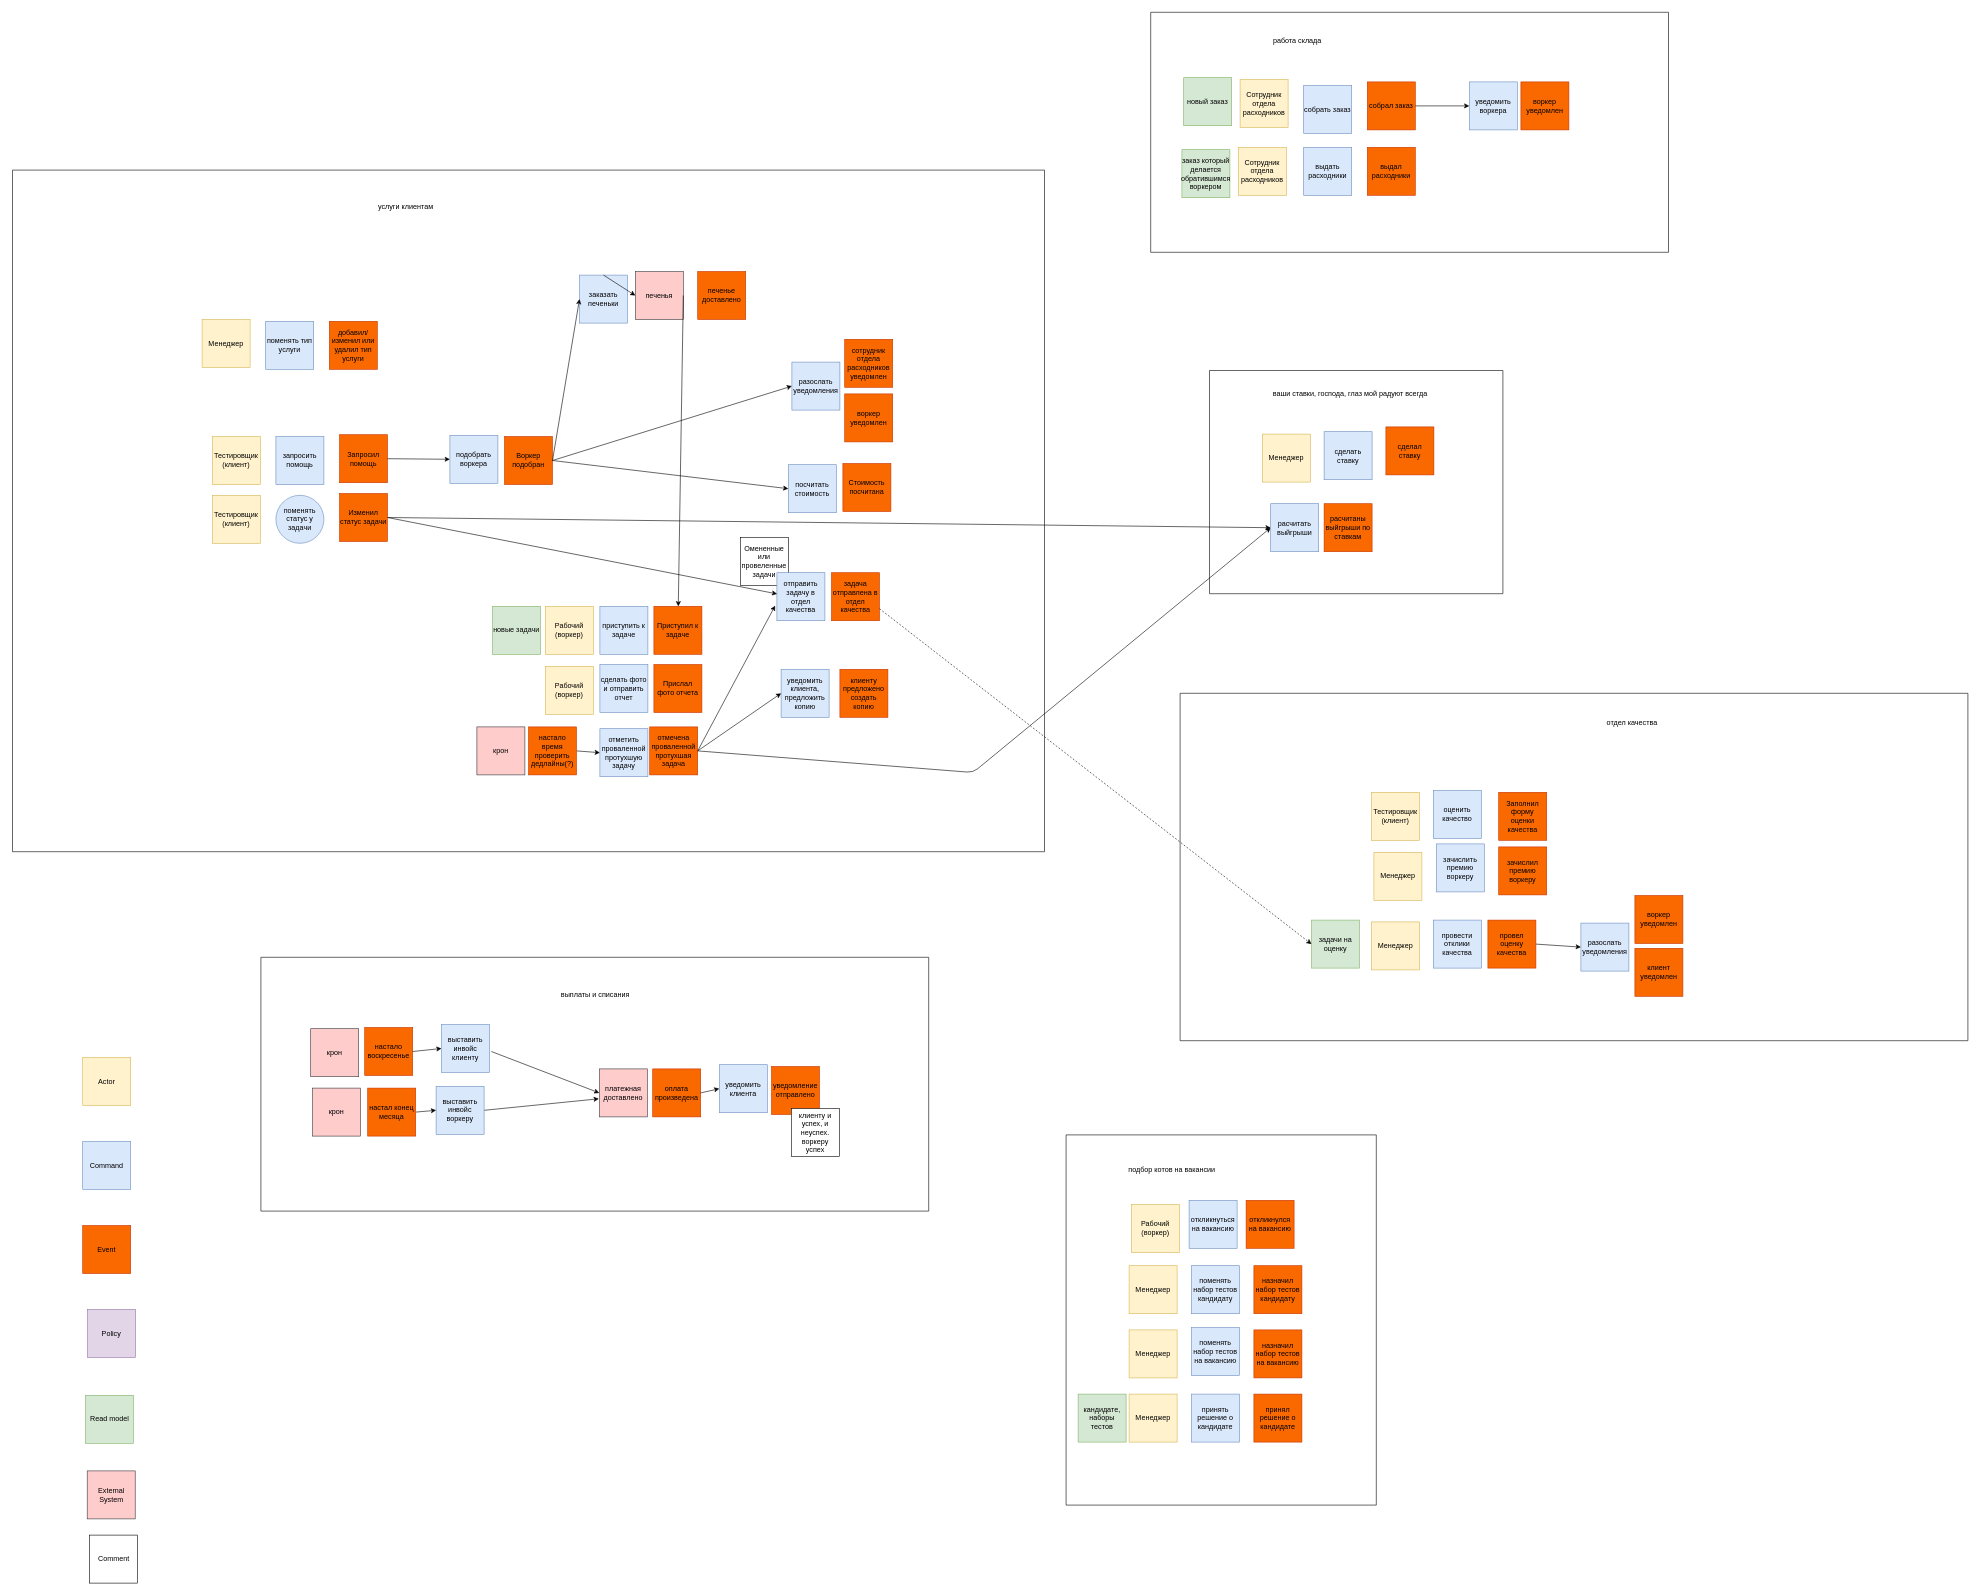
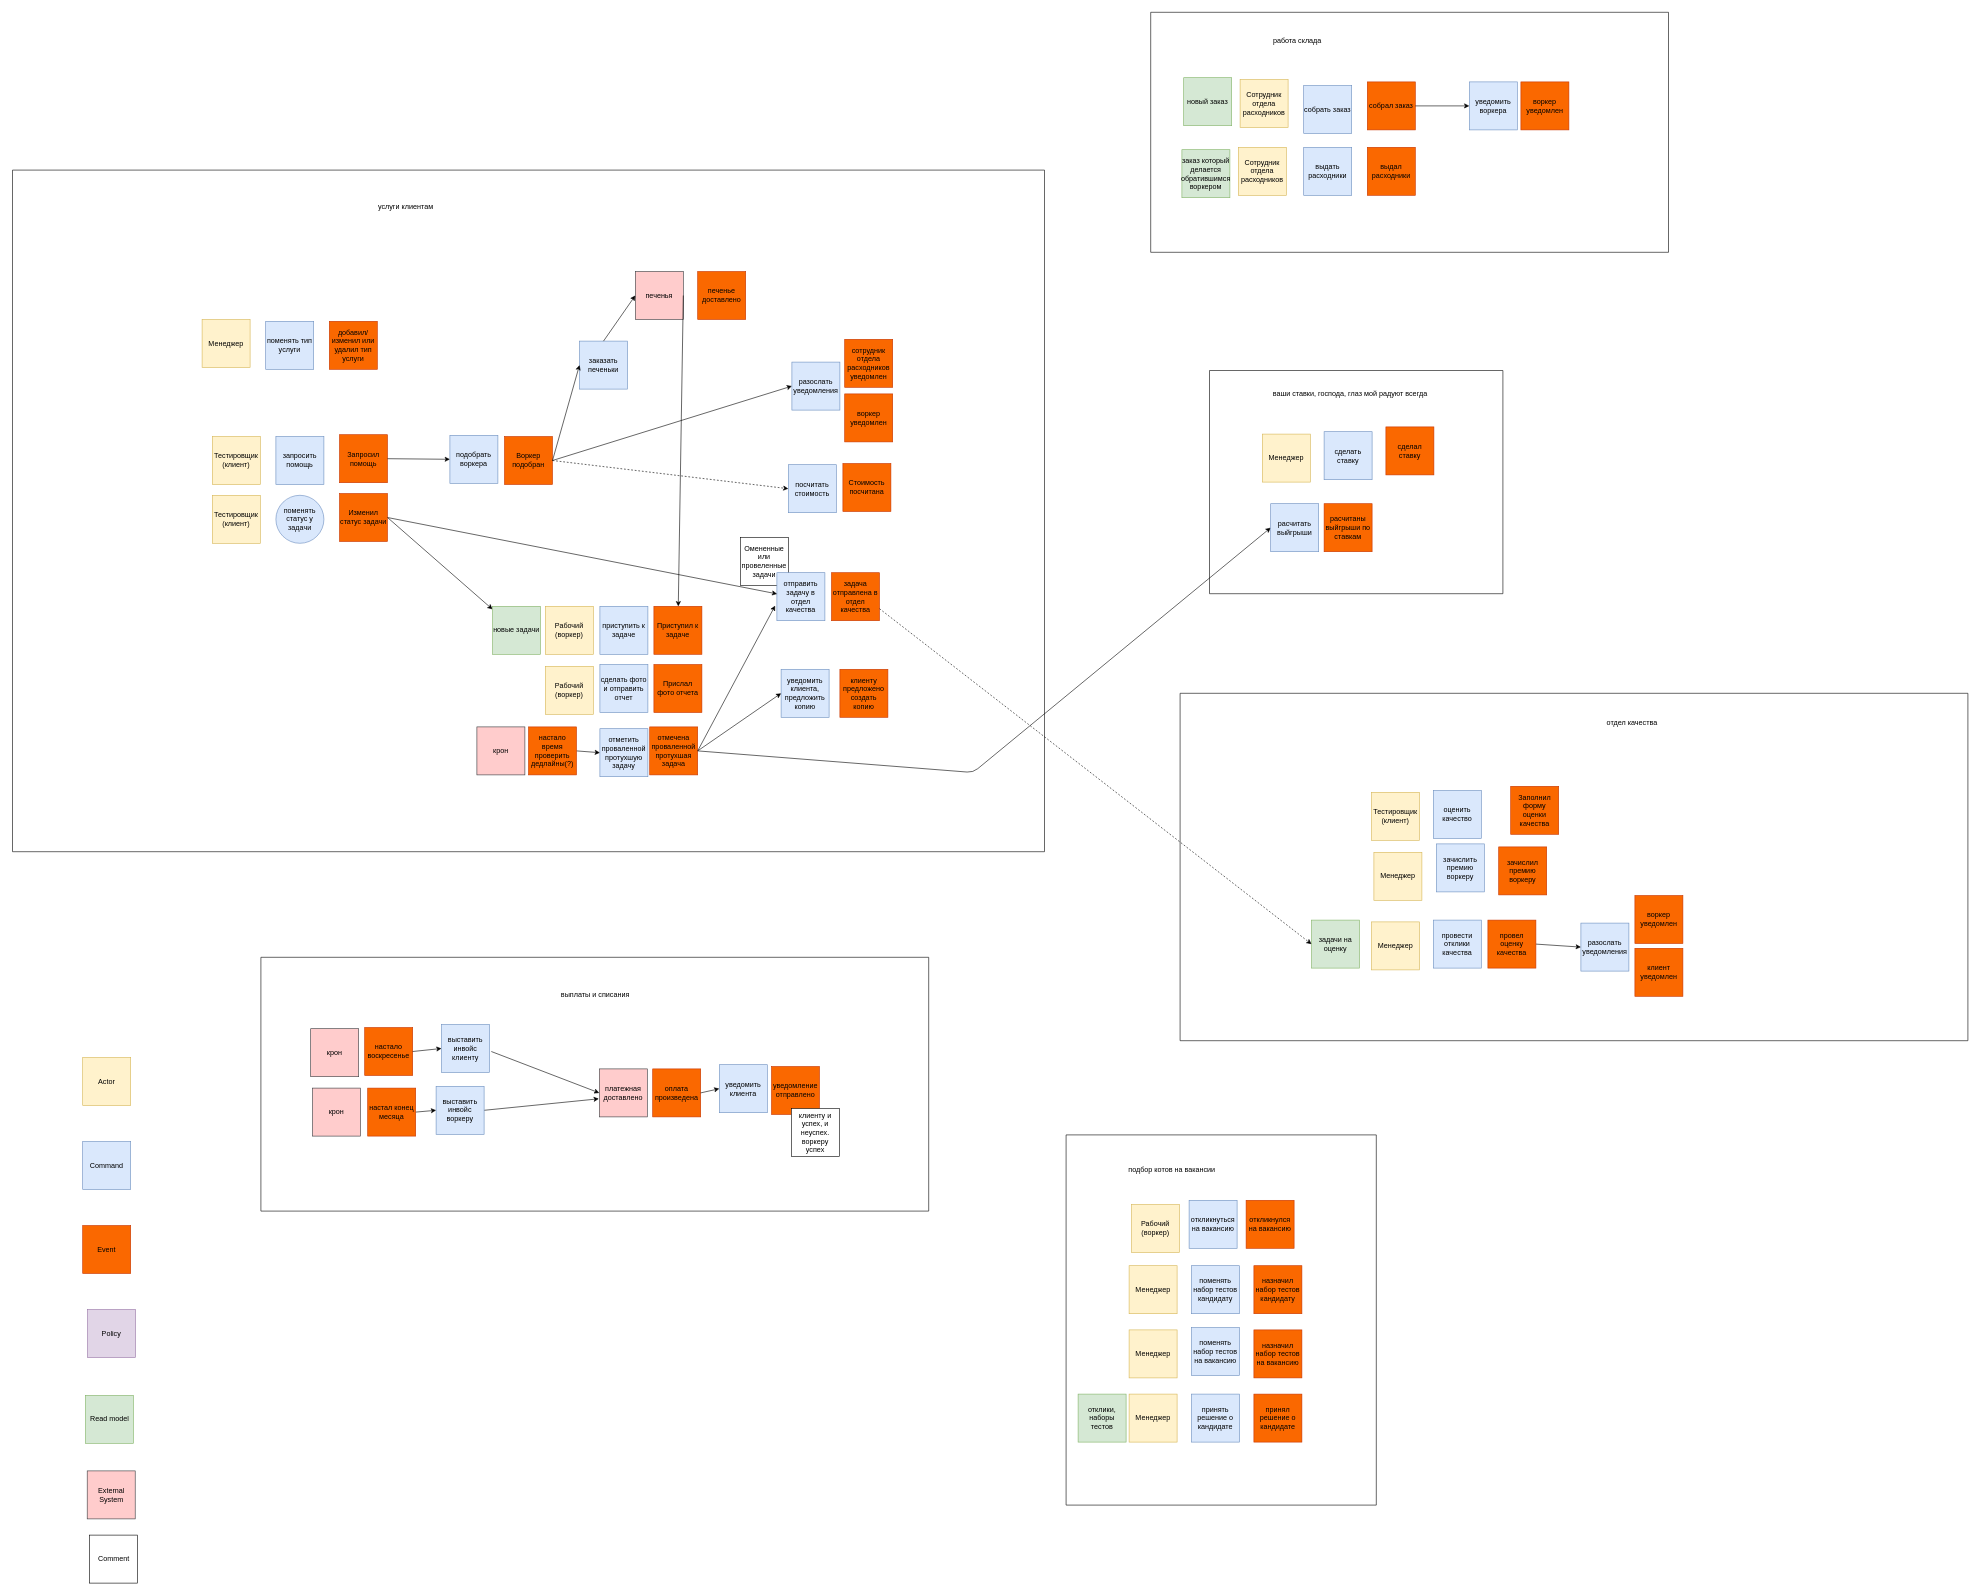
- <mxCell id="113" value="заказать печеньки" style="whiteSpace=wrap;html=1;aspect=fixed;fillColor=#dae8fc;strokeColor=#6c8ebf;" parent="80" vertex="1"><mxGeometry x="945" y="175" width="80" height="80" as="geometry" /></mxCell>
+ <mxCell id="113" value="заказать печеньки" style="whiteSpace=wrap;html=1;aspect=fixed;fillColor=#dae8fc;strokeColor=#6c8ebf;" parent="80" vertex="1"><mxGeometry x="945" y="285" width="80" height="80" as="geometry" /></mxCell>
- <mxCell id="110" style="edgeStyle=none;html=1;exitX=1;exitY=0.5;exitDx=0;exitDy=0;entryX=0;entryY=0.5;entryDx=0;entryDy=0;" parent="80" source="87" target="109" edge="1"><mxGeometry relative="1" as="geometry" /></mxCell>
+ <mxCell id="110" style="edgeStyle=none;html=1;exitX=1;exitY=0.5;exitDx=0;exitDy=0;entryX=0;entryY=0.5;entryDx=0;entryDy=0;dashed=1;" parent="80" source="87" target="109" edge="1"><mxGeometry relative="1" as="geometry" /></mxCell>
- <mxCell id="9" style="edgeStyle=none;html=1;exitX=1;exitY=0.5;exitDx=0;exitDy=0;entryX=0;entryY=0.5;entryDx=0;entryDy=0;" parent="1" source="86" target="16" edge="1"><mxGeometry relative="1" as="geometry" /></mxCell>
+ <mxCell id="9" style="edgeStyle=none;html=1;exitX=1;exitY=0.5;exitDx=0;exitDy=0;" parent="1" source="86" target="121" edge="1"><mxGeometry relative="1" as="geometry" /></mxCell>
- <mxCell id="47" value="&lt;span style=&quot;font-weight: normal;&quot;&gt;Заполнил форму оценки качества&lt;/span&gt;" style="whiteSpace=wrap;html=1;aspect=fixed;fillColor=#fa6800;fontColor=#000000;strokeColor=#C73500;fontStyle=1" parent="46" vertex="1"><mxGeometry x="531" y="165" width="80" height="80" as="geometry" /></mxCell>
+ <mxCell id="47" value="&lt;span style=&quot;font-weight: normal;&quot;&gt;Заполнил форму оценки качества&lt;/span&gt;" style="whiteSpace=wrap;html=1;aspect=fixed;fillColor=#fa6800;fontColor=#000000;strokeColor=#C73500;fontStyle=1" parent="46" vertex="1"><mxGeometry x="551" y="155" width="80" height="80" as="geometry" /></mxCell>
- <mxCell id="32" value="кандидате, наборы тестов" style="whiteSpace=wrap;html=1;aspect=fixed;fillColor=#d5e8d4;strokeColor=#82b366;" parent="18" vertex="1"><mxGeometry x="20" y="432" width="80" height="80" as="geometry" /></mxCell>
+ <mxCell id="32" value="отклики, наборы тестов" style="whiteSpace=wrap;html=1;aspect=fixed;fillColor=#d5e8d4;strokeColor=#82b366;" parent="18" vertex="1"><mxGeometry x="20" y="432" width="80" height="80" as="geometry" /></mxCell>
